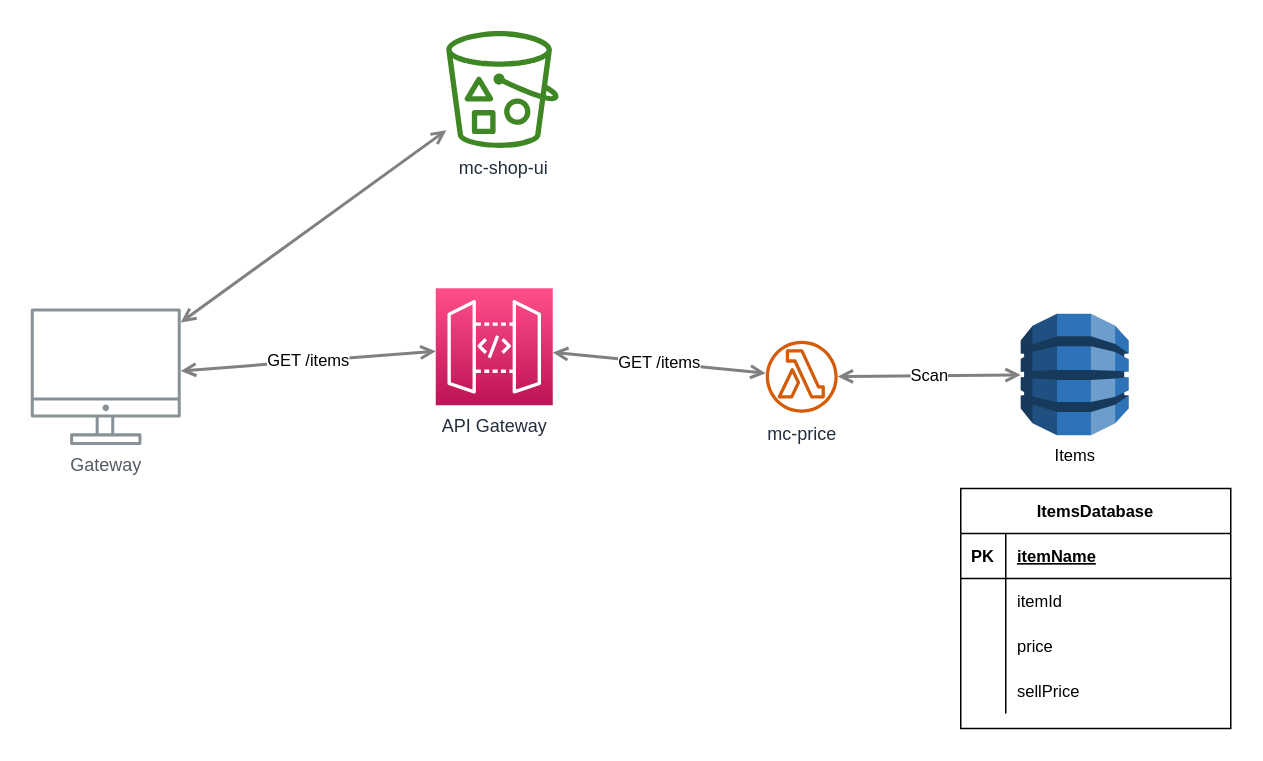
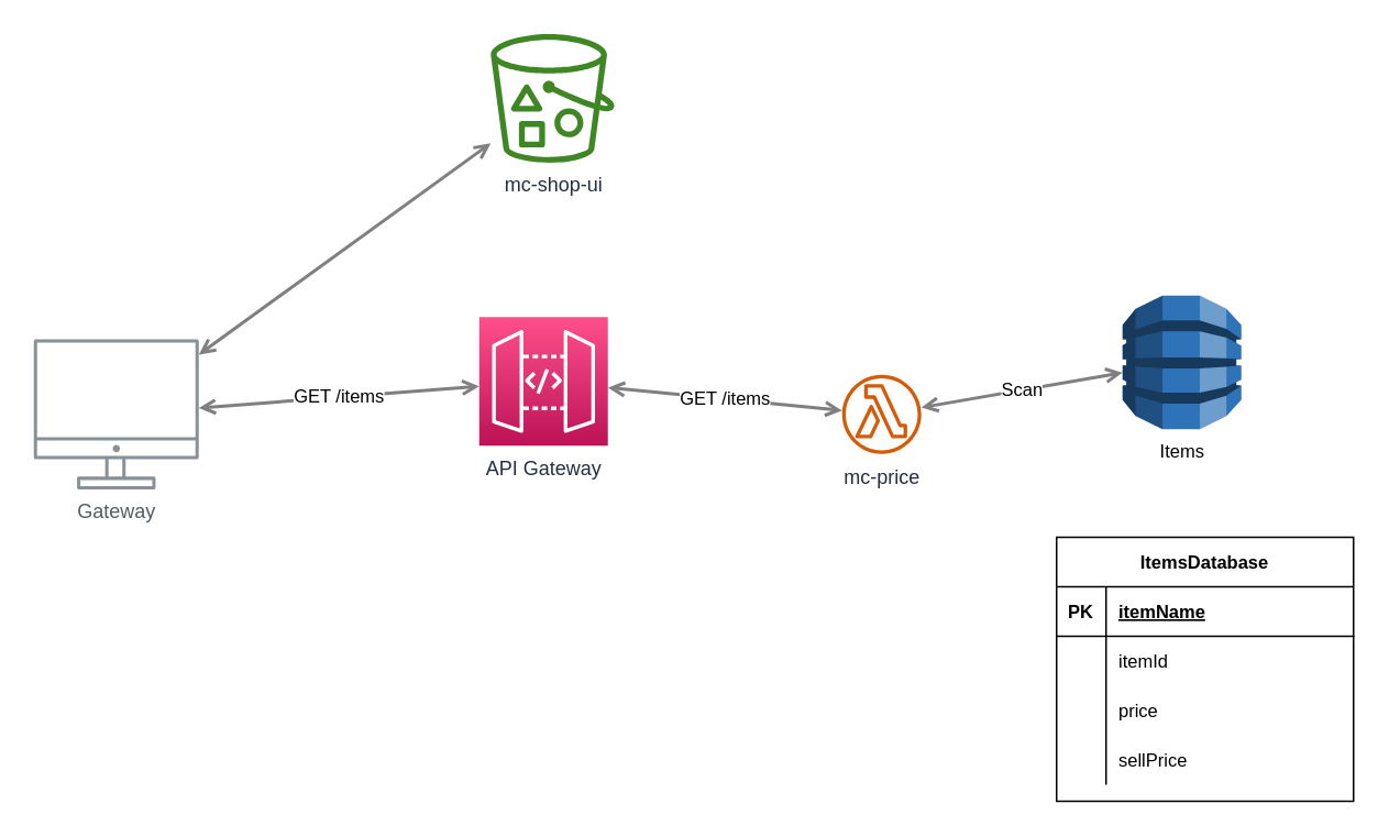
- <mxCell id="10" value="Items" style="outlineConnect=0;dashed=0;verticalLabelPosition=bottom;verticalAlign=top;align=center;html=1;shape=mxgraph.aws3.dynamo_db;fillColor=#2E73B8;gradientColor=none;fontFamily=Helvetica;fontSize=11;fontColor=default;" parent="1" vertex="1"><mxGeometry x="680" y="208.5" width="72" height="81" as="geometry" /></mxCell>
+ <mxCell id="10" value="Items" style="outlineConnect=0;dashed=0;verticalLabelPosition=bottom;verticalAlign=top;align=center;html=1;shape=mxgraph.aws3.dynamo_db;fillColor=#2E73B8;gradientColor=none;fontFamily=Helvetica;fontSize=11;fontColor=default;" parent="1" vertex="1"><mxGeometry x="680" y="178.5" width="72" height="81" as="geometry" /></mxCell>
